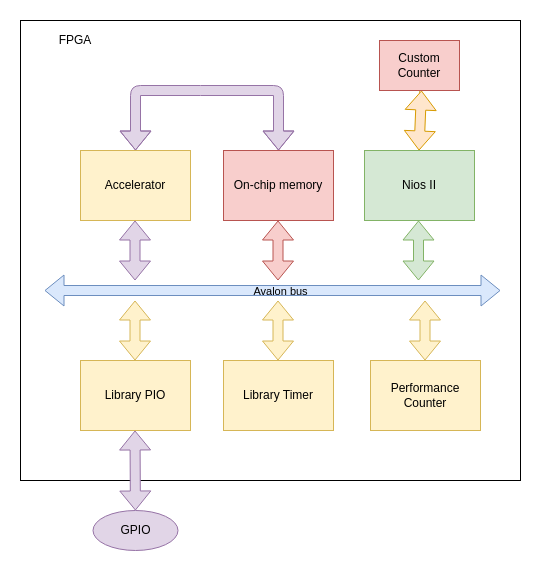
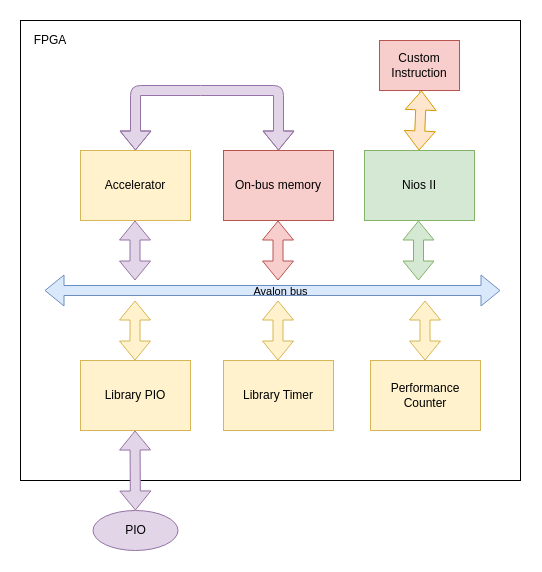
- <mxCell id="22" value="FPGA" style="text;html=1;strokeColor=none;fillColor=none;align=center;verticalAlign=middle;whiteSpace=wrap;rounded=0;" parent="1" vertex="1"><mxGeometry x="55" y="30" width="40" height="20" as="geometry" /></mxCell>
+ <mxCell id="22" value="FPGA" style="text;html=1;strokeColor=none;fillColor=none;align=center;verticalAlign=middle;whiteSpace=wrap;rounded=0;" parent="1" vertex="1"><mxGeometry x="30" y="30" width="40" height="20" as="geometry" /></mxCell>
- <mxCell id="10" value="Custom Counter" style="rounded=0;whiteSpace=wrap;html=1;labelBackgroundColor=none;align=center;fillColor=#f8cecc;strokeColor=#b85450;" parent="1" vertex="1"><mxGeometry x="379" y="40" width="80" height="50" as="geometry" /></mxCell>
+ <mxCell id="10" value="Custom Instruction" style="rounded=0;whiteSpace=wrap;html=1;labelBackgroundColor=none;align=center;fillColor=#f8cecc;strokeColor=#b85450;" parent="1" vertex="1"><mxGeometry x="379" y="40" width="80" height="50" as="geometry" /></mxCell>
- <mxCell id="7" value="On-chip memory" style="rounded=0;whiteSpace=wrap;html=1;labelBackgroundColor=none;align=center;fillColor=#f8cecc;strokeColor=#b85450;" parent="1" vertex="1"><mxGeometry x="223" y="150" width="110" height="70" as="geometry" /></mxCell>
+ <mxCell id="7" value="On-bus memory" style="rounded=0;whiteSpace=wrap;html=1;labelBackgroundColor=none;align=center;fillColor=#f8cecc;strokeColor=#b85450;" parent="1" vertex="1"><mxGeometry x="223" y="150" width="110" height="70" as="geometry" /></mxCell>
- <mxCell id="19" value="GPIO" style="ellipse;whiteSpace=wrap;html=1;labelBackgroundColor=none;align=center;fillColor=#e1d5e7;strokeColor=#9673a6;" parent="1" vertex="1"><mxGeometry x="92.5" y="510" width="85" height="40" as="geometry" /></mxCell>
+ <mxCell id="19" value="PIO" style="ellipse;whiteSpace=wrap;html=1;labelBackgroundColor=none;align=center;fillColor=#e1d5e7;strokeColor=#9673a6;" parent="1" vertex="1"><mxGeometry x="92.5" y="510" width="85" height="40" as="geometry" /></mxCell>
